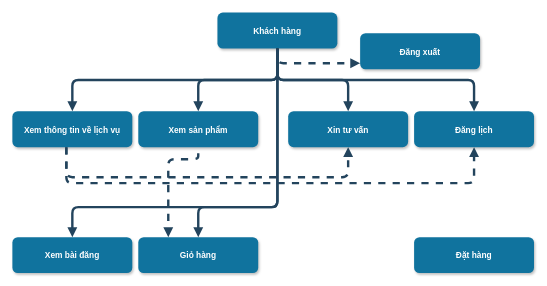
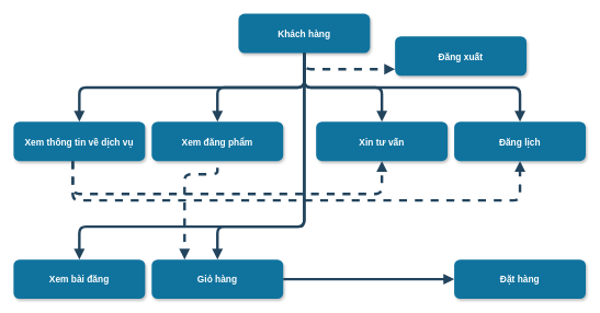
- <mxCell id="3" value="Xem thông tin về lịch vụ" style="rounded=1;fillColor=#10739E;strokeColor=none;shadow=1;gradientColor=none;fontStyle=1;fontColor=#FFFFFF;fontSize=14;" parent="1" vertex="1"><mxGeometry x="20" y="185" width="200" height="60" as="geometry" /></mxCell>
+ <mxCell id="3" value="Xem thông tin về dịch vụ" style="rounded=1;fillColor=#10739E;strokeColor=none;shadow=1;gradientColor=none;fontStyle=1;fontColor=#FFFFFF;fontSize=14;" parent="1" vertex="1"><mxGeometry x="20" y="185" width="200" height="60" as="geometry" /></mxCell>
- <mxCell id="4" value="Xem sản phẩm" style="rounded=1;fillColor=#10739E;strokeColor=none;shadow=1;gradientColor=none;fontStyle=1;fontColor=#FFFFFF;fontSize=14;" parent="1" vertex="1"><mxGeometry x="230" y="185" width="200" height="60" as="geometry" /></mxCell>
+ <mxCell id="4" value="Xem đăng phẩm" style="rounded=1;fillColor=#10739E;strokeColor=none;shadow=1;gradientColor=none;fontStyle=1;fontColor=#FFFFFF;fontSize=14;" parent="1" vertex="1"><mxGeometry x="230" y="185" width="200" height="60" as="geometry" /></mxCell>
+ <mxCell id="21" value="" style="edgeStyle=elbowEdgeStyle;elbow=vertical;strokeWidth=4;endArrow=block;endFill=1;fontStyle=1;strokeColor=#23445D;exitX=1;exitY=0.5;exitDx=0;exitDy=0;entryX=0;entryY=0.5;entryDx=0;entryDy=0;" edge="1" parent="1" source="17" target="18"><mxGeometry x="22" y="165.5" width="100" height="100" as="geometry"><mxPoint x="472" y="91" as="sourcePoint" /><mxPoint x="340" y="405" as="targetPoint" /><Array as="points"><mxPoint x="560" y="425" /></Array></mxGeometry></mxCell>
